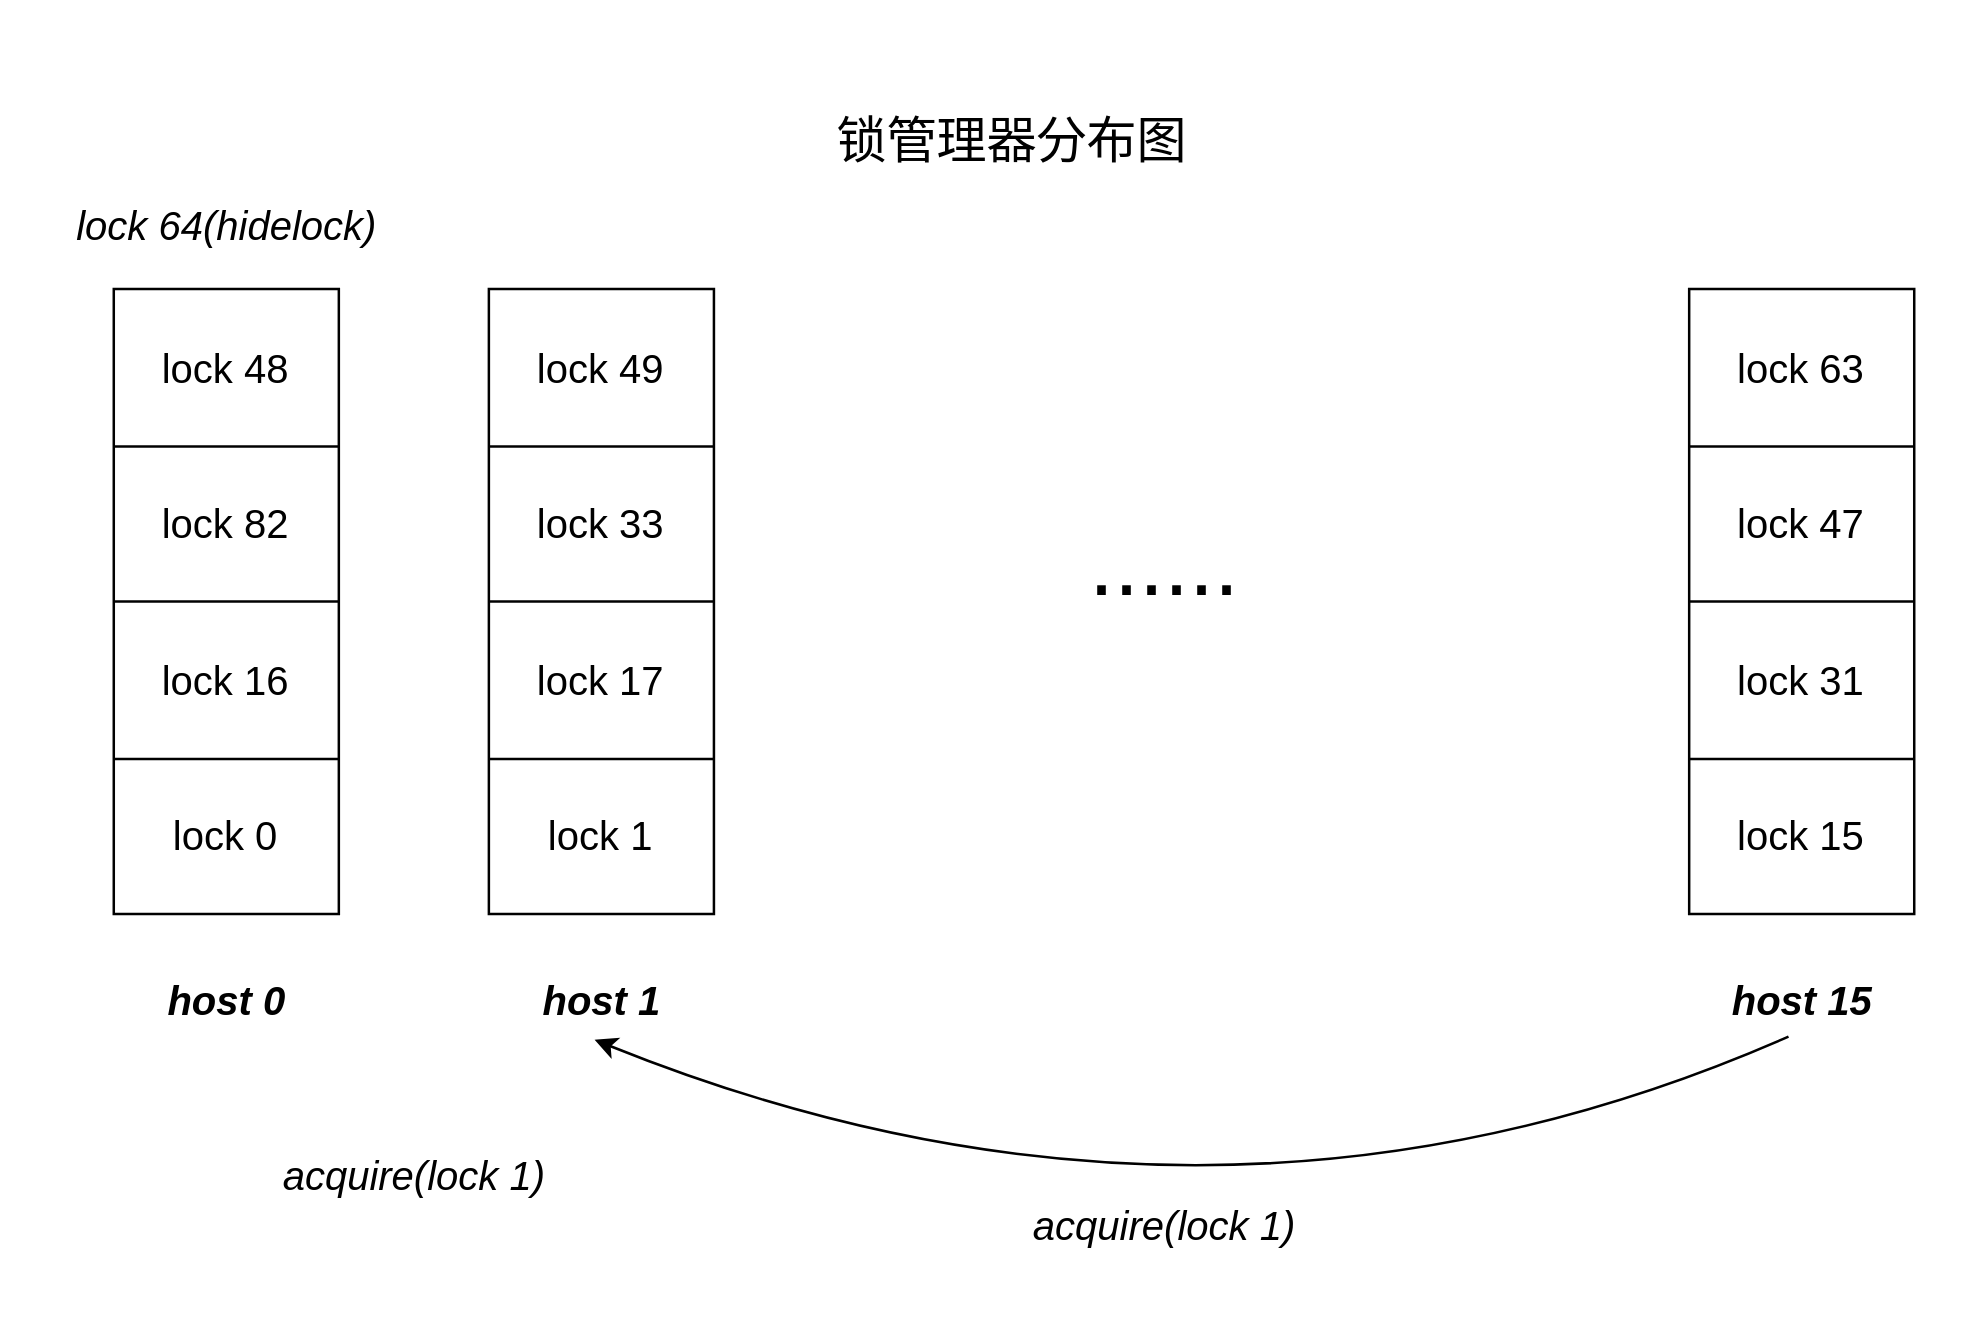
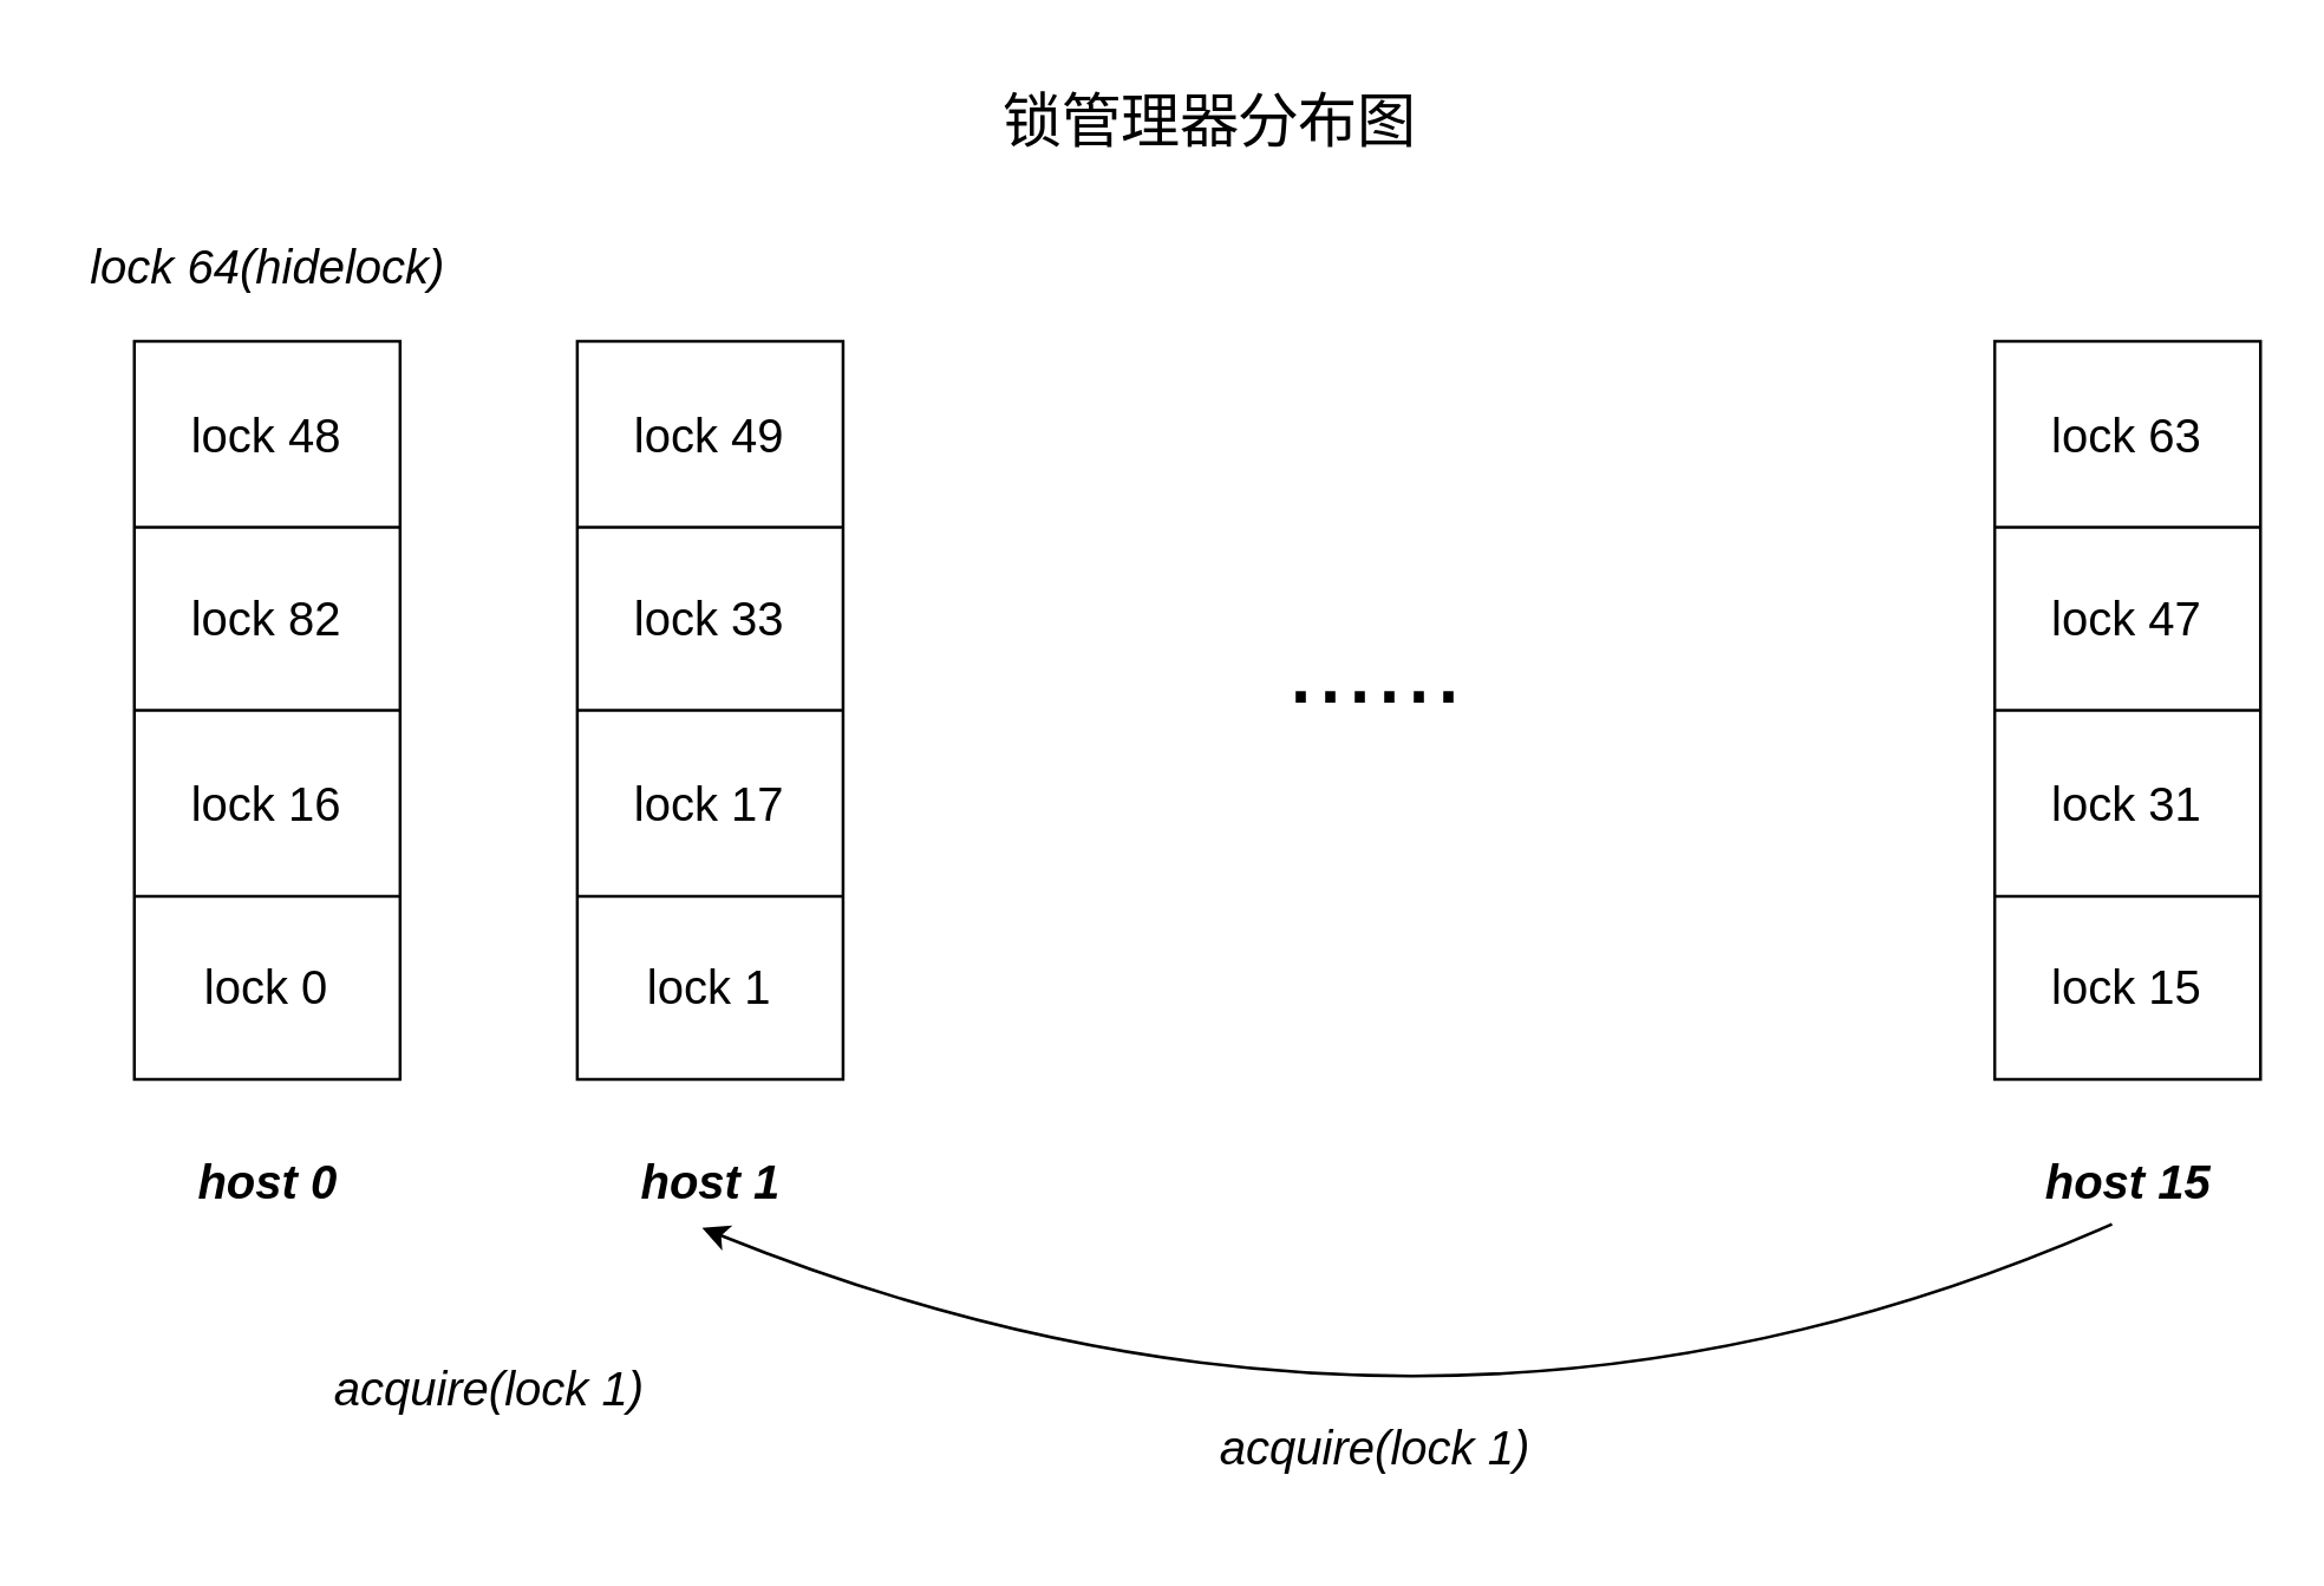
- <mxCell id="34" value="&lt;font style=&quot;font-size: 20px;&quot;&gt;锁管理器分布图&lt;/font&gt;" style="text;html=1;align=center;verticalAlign=middle;resizable=0;points=[];autosize=1;strokeColor=none;fillColor=none;" vertex="1" parent="1"><mxGeometry x="324" y="35" width="160" height="40" as="geometry" /></mxCell>
+ <mxCell id="34" value="&lt;font style=&quot;font-size: 20px;&quot;&gt;锁管理器分布图&lt;/font&gt;" style="text;html=1;align=center;verticalAlign=middle;resizable=0;points=[];autosize=1;strokeColor=none;fillColor=none;" vertex="1" parent="1"><mxGeometry x="329" y="20" width="160" height="40" as="geometry" /></mxCell>
